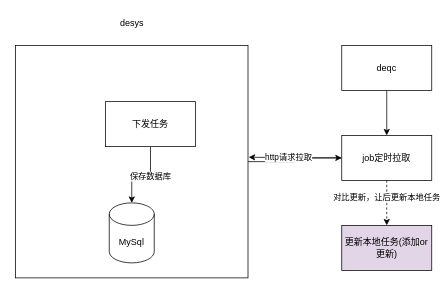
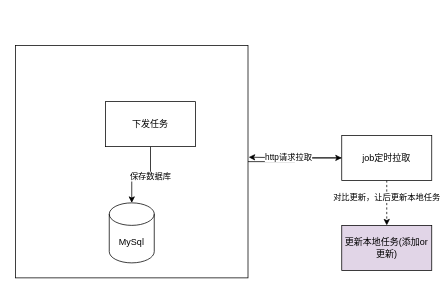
- <mxCell id="8" value="desys" style="text;html=1;align=center;verticalAlign=middle;resizable=0;points=[];autosize=1;" vertex="1" parent="1"><mxGeometry x="150" y="20" width="50" height="20" as="geometry" /></mxCell>
- <mxCell id="10" value="deqc" style="rounded=0;whiteSpace=wrap;html=1;" vertex="1" parent="1"><mxGeometry x="455" y="60" width="120" height="60" as="geometry" /></mxCell>
- <mxCell id="9" value="" style="edgeStyle=orthogonalEdgeStyle;rounded=0;orthogonalLoop=1;jettySize=auto;html=1;" edge="1" parent="1" source="10" target="15"><mxGeometry relative="1" as="geometry" /></mxCell>
